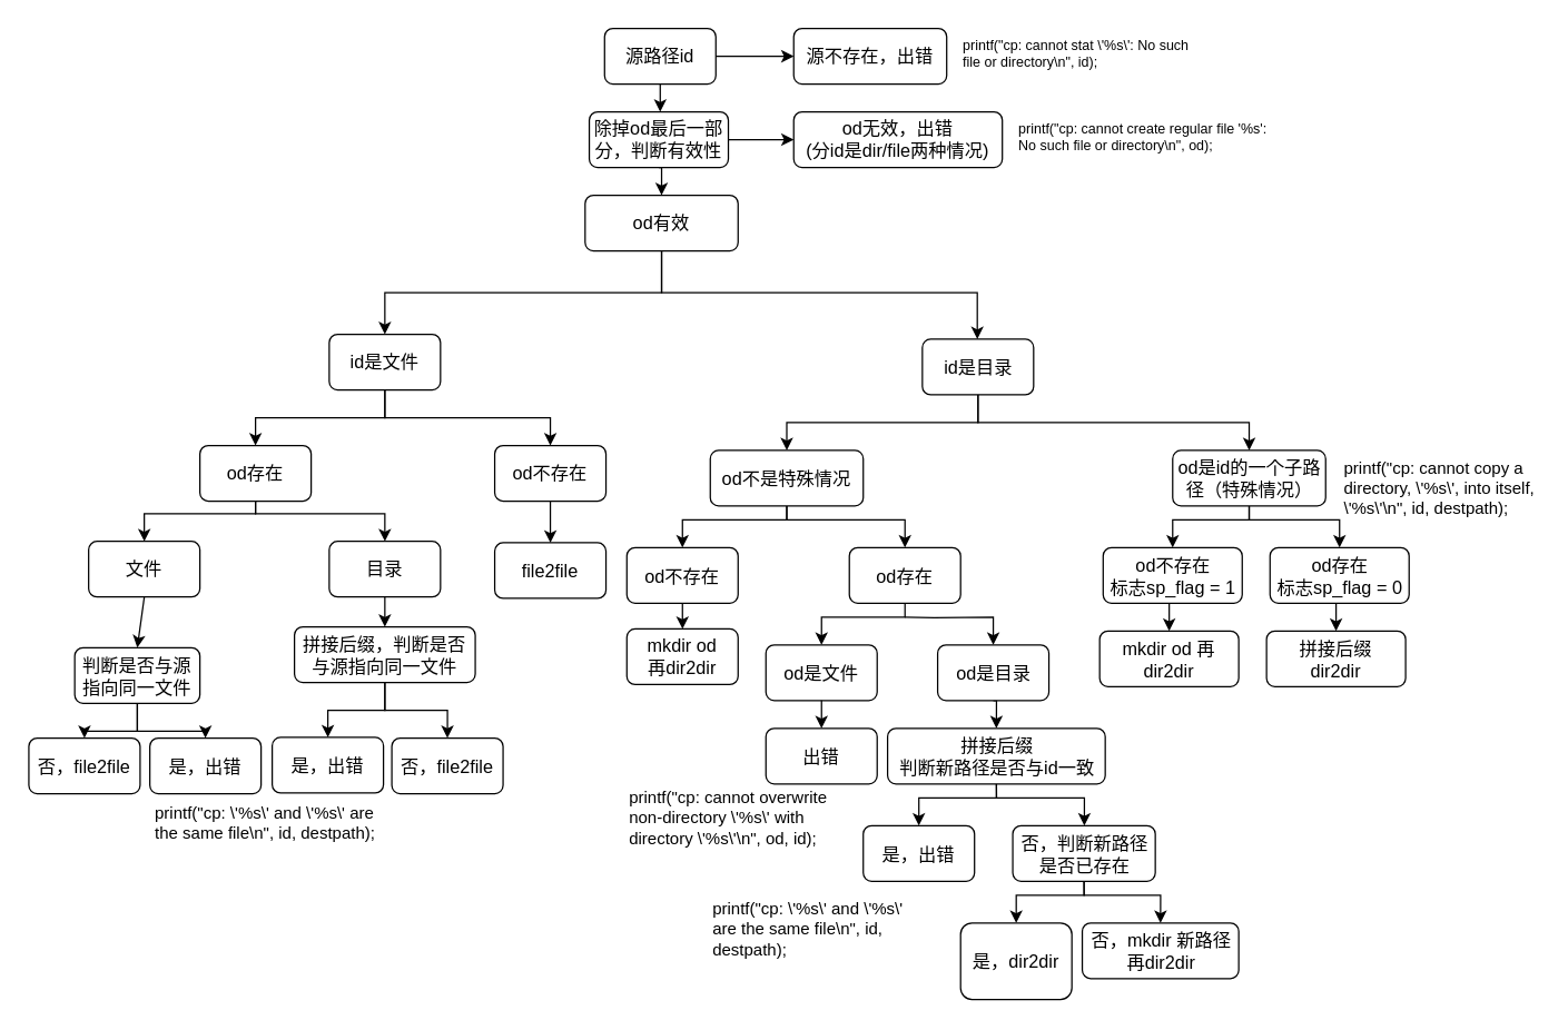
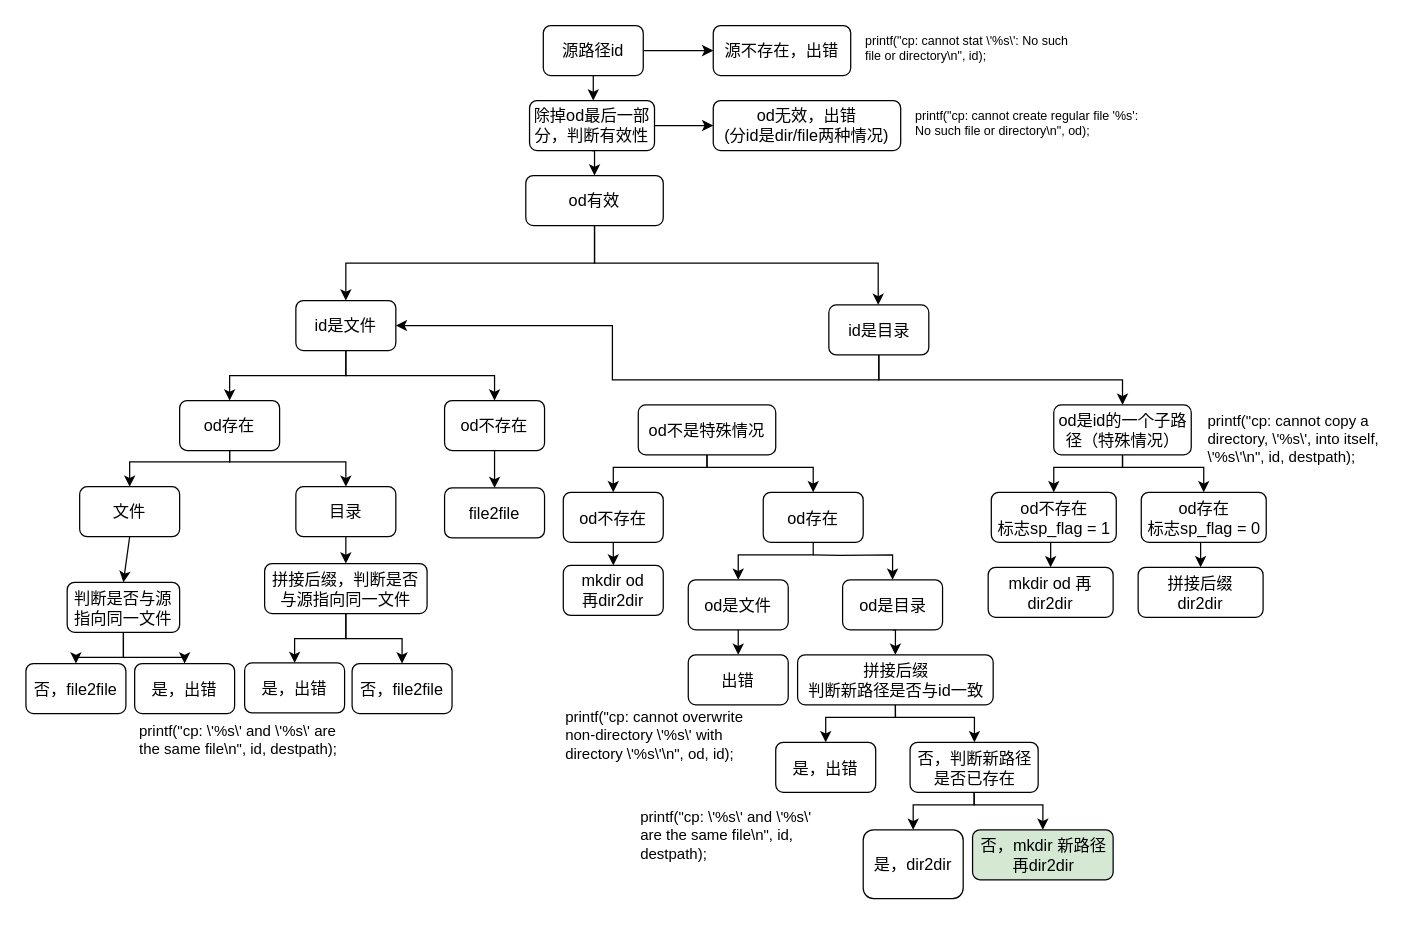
- <mxCell id="6" style="edgeStyle=orthogonalEdgeStyle;rounded=0;orthogonalLoop=1;jettySize=auto;html=1;exitX=0.5;exitY=1;exitDx=0;exitDy=0;" parent="1" source="7" target="59" edge="1"><mxGeometry relative="1" as="geometry" /></mxCell>
+ <mxCell id="6" style="edgeStyle=orthogonalEdgeStyle;rounded=0;orthogonalLoop=1;jettySize=auto;html=1;exitX=0.5;exitY=1;exitDx=0;exitDy=0;" parent="1" source="7" target="4" edge="1"><mxGeometry relative="1" as="geometry" /></mxCell>
- <mxCell id="64" value="否，mkdir 新路径再dir2dir" style="rounded=1;whiteSpace=wrap;html=1;fontSize=13;" parent="1" vertex="1"><mxGeometry x="777.5" y="663.5" width="112.5" height="40" as="geometry" /></mxCell>
+ <mxCell id="64" value="否，mkdir 新路径再dir2dir" style="rounded=1;whiteSpace=wrap;html=1;fontSize=13;fillColor=#d5e8d4;" parent="1" vertex="1"><mxGeometry x="777.5" y="663.5" width="112.5" height="40" as="geometry" /></mxCell>
